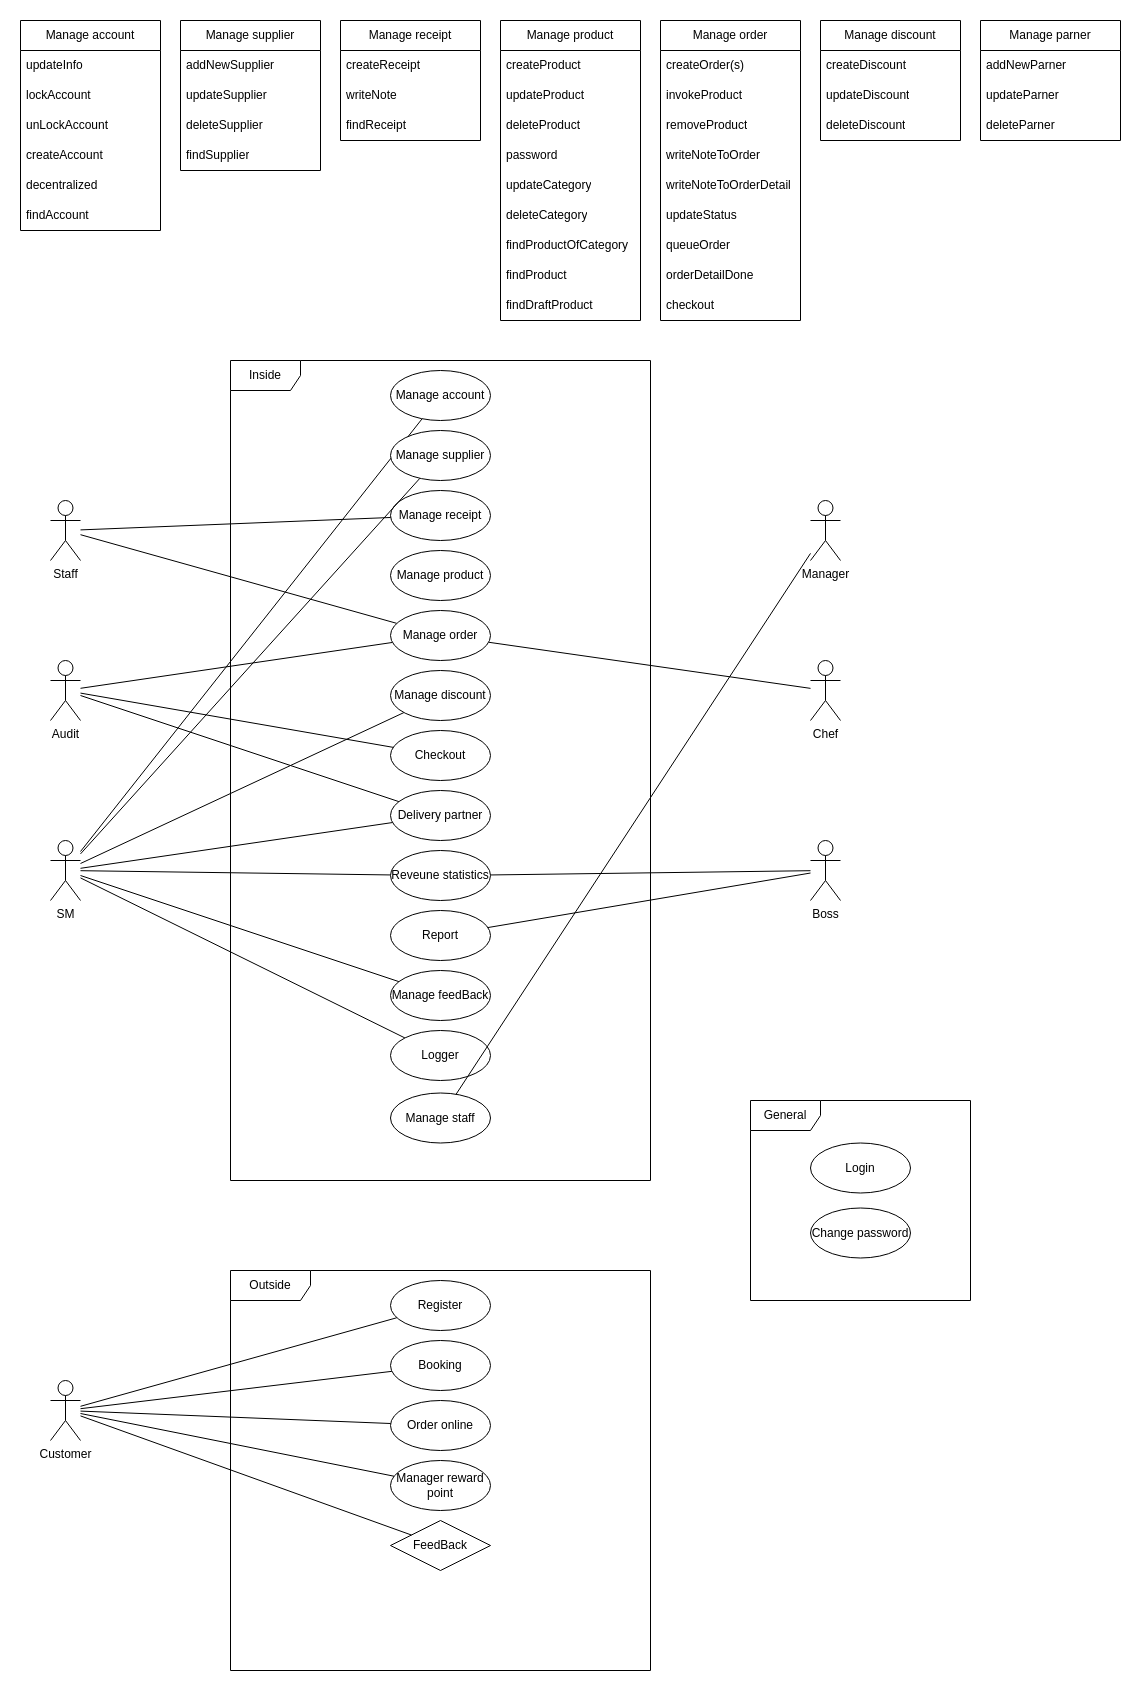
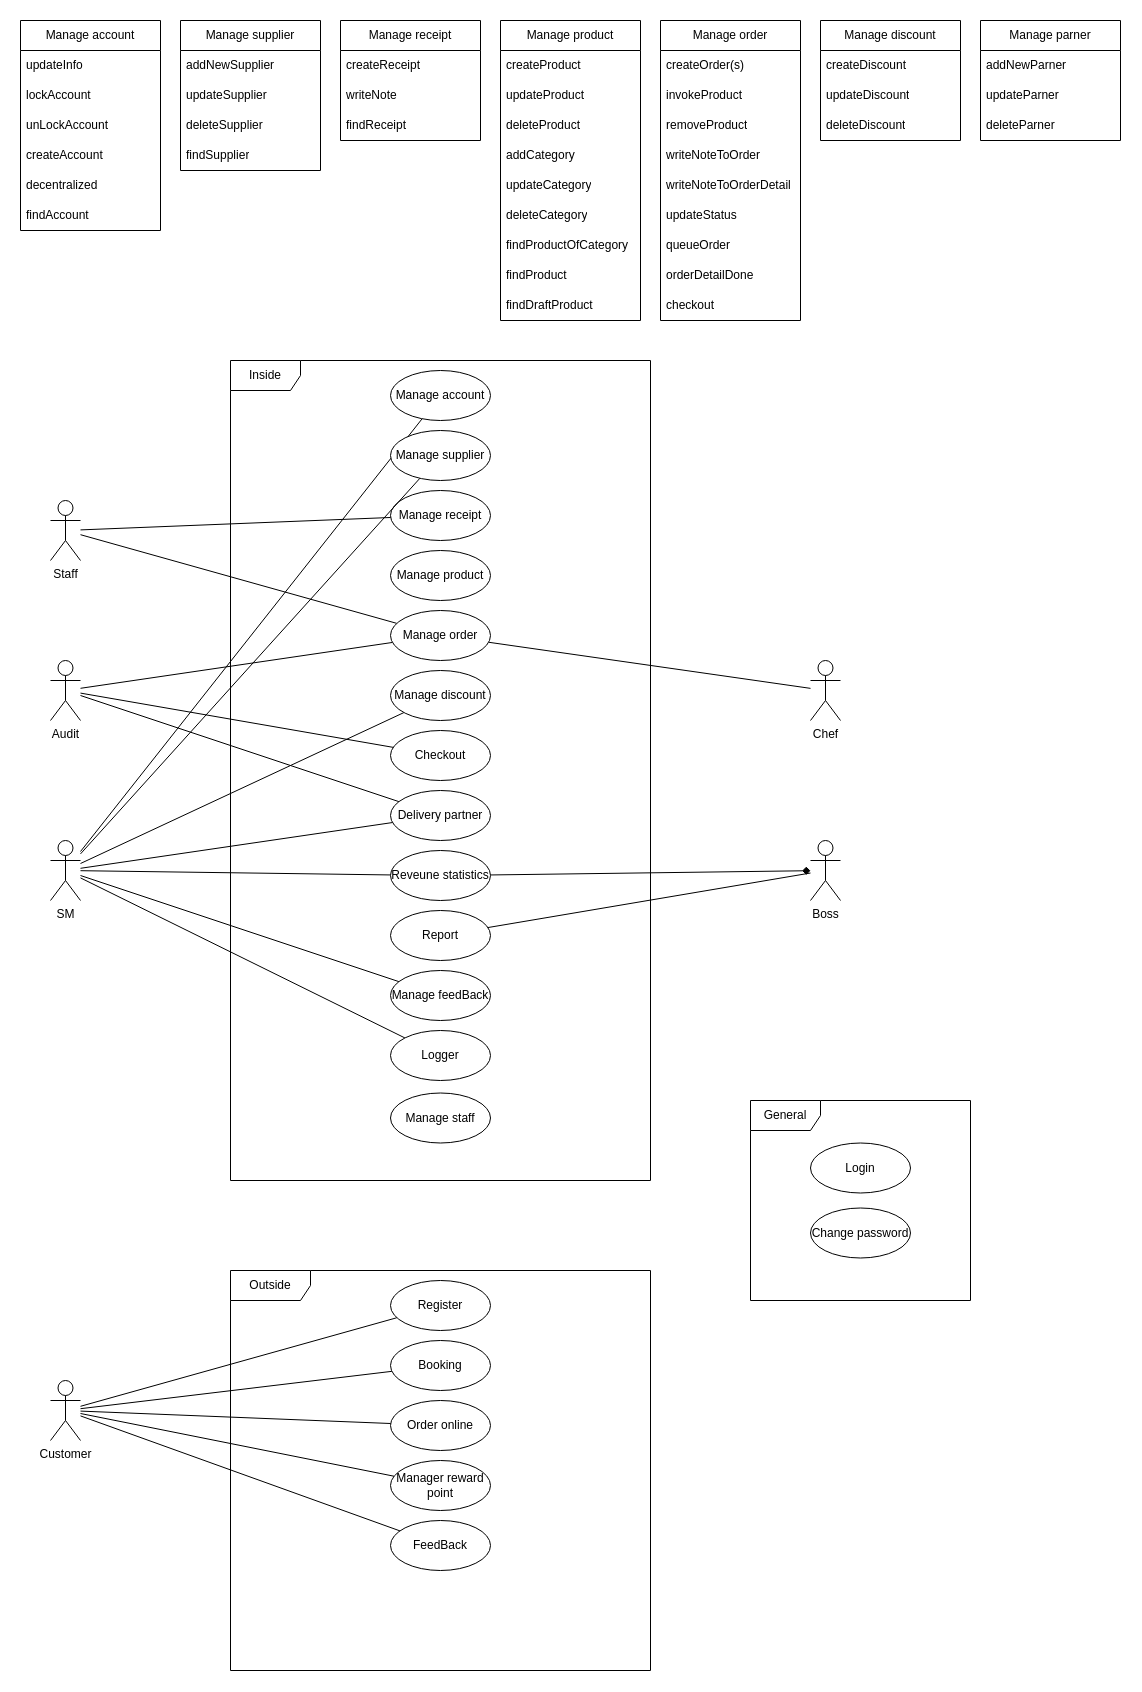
- <mxCell id="73" value="password" style="text;strokeColor=none;fillColor=none;align=left;verticalAlign=middle;spacingLeft=4;spacingRight=4;overflow=hidden;points=[[0,0.5],[1,0.5]];portConstraint=eastwest;rotatable=0;whiteSpace=wrap;html=1;" parent="69" vertex="1"><mxGeometry y="120" width="140" height="30" as="geometry" /></mxCell>
+ <mxCell id="73" value="addCategory" style="text;strokeColor=none;fillColor=none;align=left;verticalAlign=middle;spacingLeft=4;spacingRight=4;overflow=hidden;points=[[0,0.5],[1,0.5]];portConstraint=eastwest;rotatable=0;whiteSpace=wrap;html=1;" parent="69" vertex="1"><mxGeometry y="120" width="140" height="30" as="geometry" /></mxCell>
- <mxCell id="4" value="Manager" style="shape=umlActor;verticalLabelPosition=bottom;verticalAlign=top;html=1;" parent="1" vertex="1"><mxGeometry x="810" width="30" height="60" as="geometry" y="500" /></mxCell>
- <mxCell id="96" value="" style="endArrow=none;html=1;rounded=0;" edge="1" parent="1" source="95" target="4"><mxGeometry width="50" height="50" relative="1" as="geometry"><mxPoint x="640" y="820" as="sourcePoint" /><mxPoint x="690" y="770" as="targetPoint" /></mxGeometry></mxCell>
- <mxCell id="30" value="" style="endArrow=none;html=1;rounded=0;" parent="1" source="19" target="29" edge="1"><mxGeometry width="50" height="50" relative="1" as="geometry"><mxPoint x="320" y="970" as="sourcePoint" /><mxPoint x="350" y="940" as="targetPoint" /></mxGeometry></mxCell>
+ <mxCell id="30" value="" style="endArrow=diamond;html=1;rounded=0;" parent="1" source="19" target="29" edge="1"><mxGeometry width="50" height="50" relative="1" as="geometry"><mxPoint x="320" y="970" as="sourcePoint" /><mxPoint x="350" y="940" as="targetPoint" /></mxGeometry></mxCell>
- <mxCell id="23" value="FeedBack" style="rhombus;whiteSpace=wrap;html=1;" parent="1" vertex="1"><mxGeometry x="390" y="1520" width="100" height="50" as="geometry" /></mxCell>
+ <mxCell id="23" value="FeedBack" style="ellipse;whiteSpace=wrap;html=1;" parent="1" vertex="1"><mxGeometry x="390" y="1520" width="100" height="50" as="geometry" /></mxCell>
